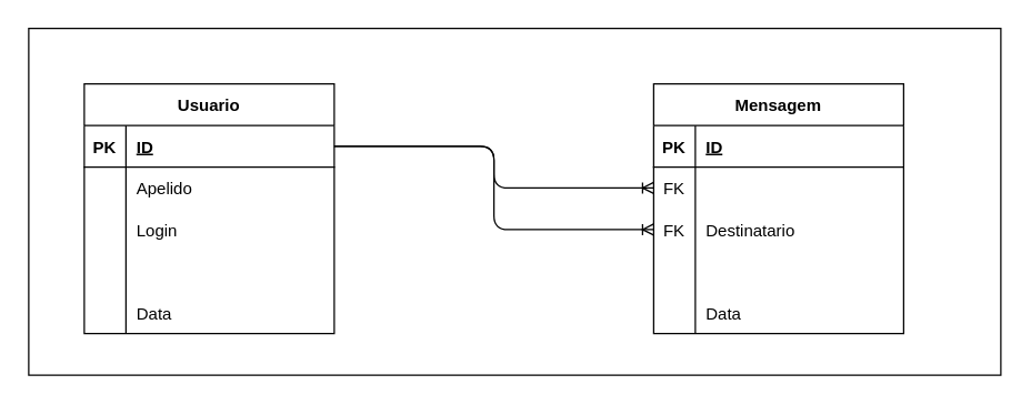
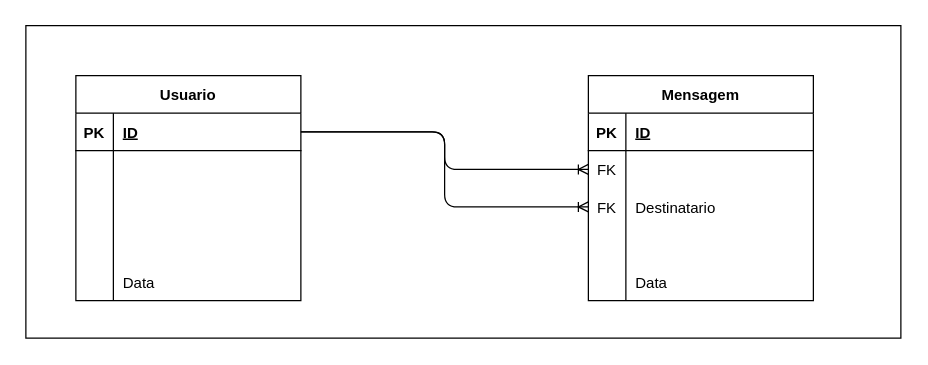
- <mxCell id="9" value="Apelido" style="shape=partialRectangle;connectable=0;fillColor=none;top=0;left=0;bottom=0;right=0;align=left;spacingLeft=6;overflow=hidden;" parent="7" vertex="1"><mxGeometry x="30" width="150" height="30" as="geometry" /></mxCell>
- <mxCell id="12" value="Login" style="shape=partialRectangle;connectable=0;fillColor=none;top=0;left=0;bottom=0;right=0;align=left;spacingLeft=6;overflow=hidden;" parent="10" vertex="1"><mxGeometry x="30" width="150" height="30" as="geometry" /></mxCell>
